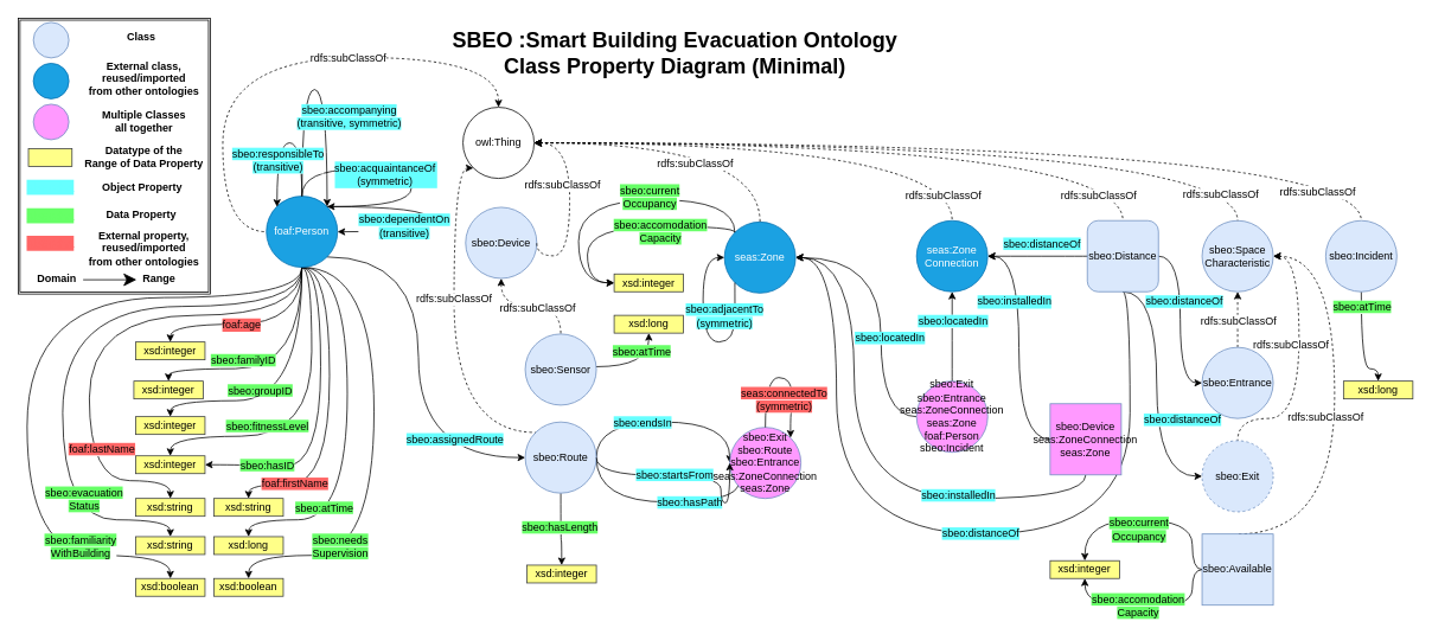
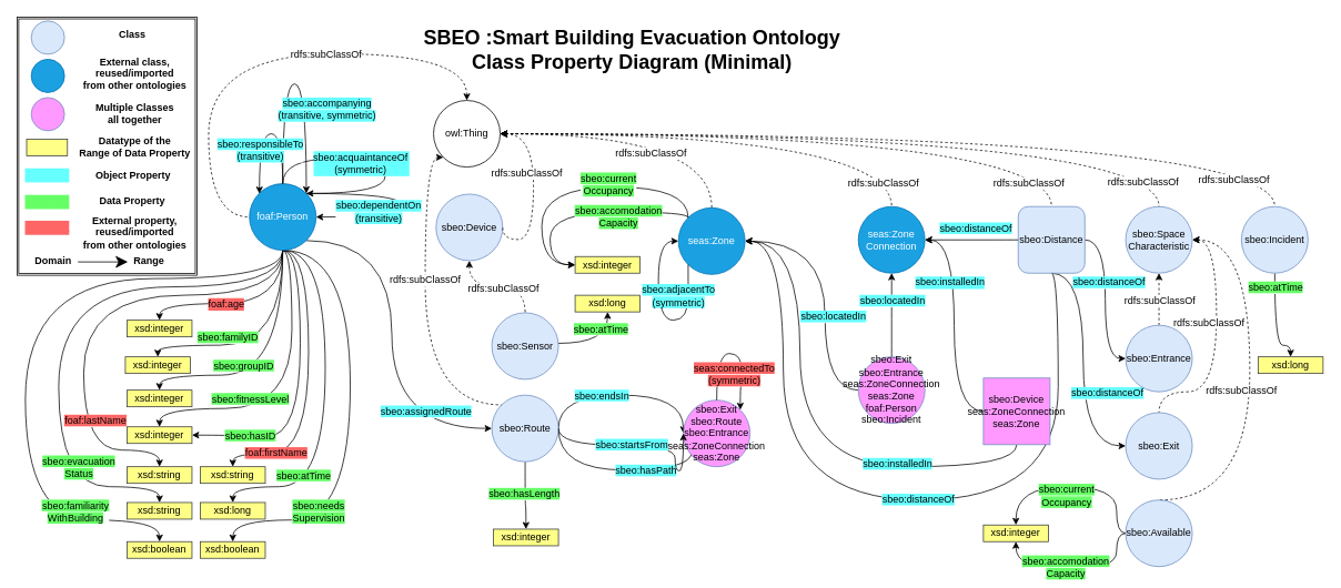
- <mxCell id="86" value="&lt;span style=&quot;white-space: normal&quot;&gt;sbeo:Exit&lt;/span&gt;" style="ellipse;whiteSpace=wrap;html=1;aspect=fixed;fillColor=#dae8fc;strokeColor=#6c8ebf;shadow=0;dashed=1;" parent="1" vertex="1"><mxGeometry x="1351" y="495" width="80" height="80" as="geometry" /></mxCell>
+ <mxCell id="86" value="&lt;span style=&quot;white-space: normal&quot;&gt;sbeo:Exit&lt;/span&gt;" style="ellipse;whiteSpace=wrap;html=1;aspect=fixed;fillColor=#dae8fc;strokeColor=#6c8ebf;shadow=0;" parent="1" vertex="1"><mxGeometry x="1351" y="495" width="80" height="80" as="geometry" /></mxCell>
- <mxCell id="94" value="sbeo:Available" style="whiteSpace=wrap;html=1;aspect=fixed;fillColor=#dae8fc;strokeColor=#6c8ebf;shadow=0;rounded=0;" parent="1" vertex="1"><mxGeometry x="1351" y="600" width="80" height="80" as="geometry" /></mxCell>
+ <mxCell id="94" value="sbeo:Available" style="ellipse;whiteSpace=wrap;html=1;aspect=fixed;fillColor=#dae8fc;strokeColor=#6c8ebf;shadow=0;" parent="1" vertex="1"><mxGeometry x="1351" y="600" width="80" height="80" as="geometry" /></mxCell>
